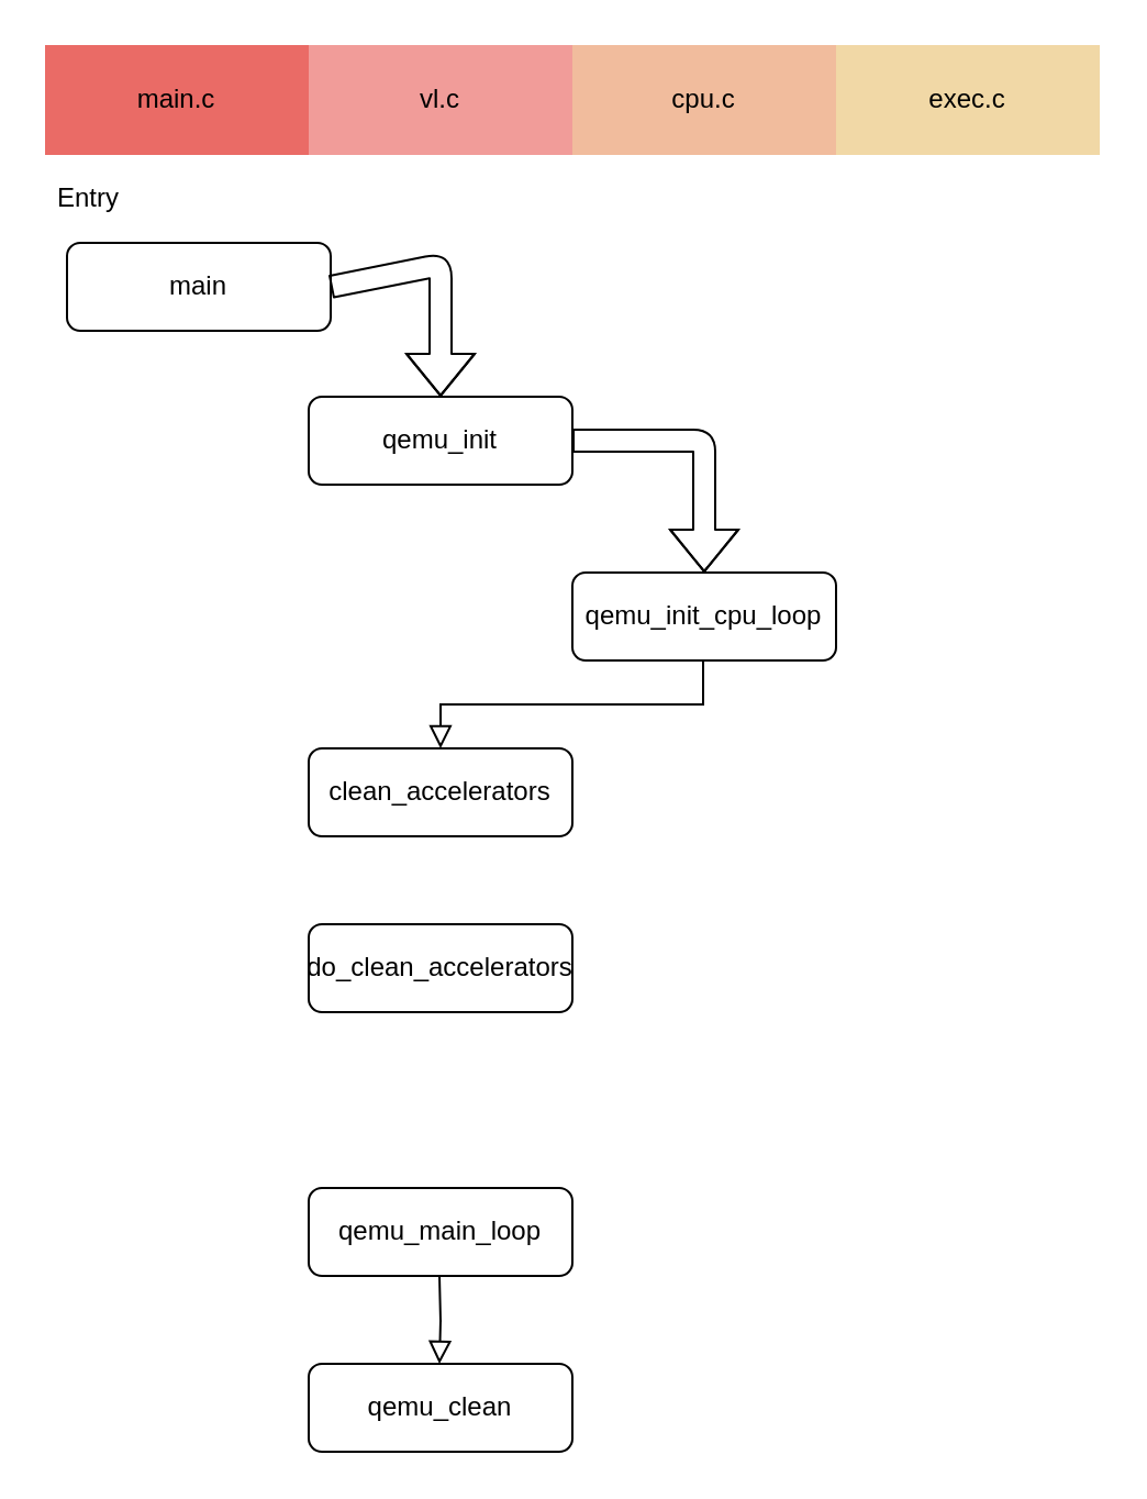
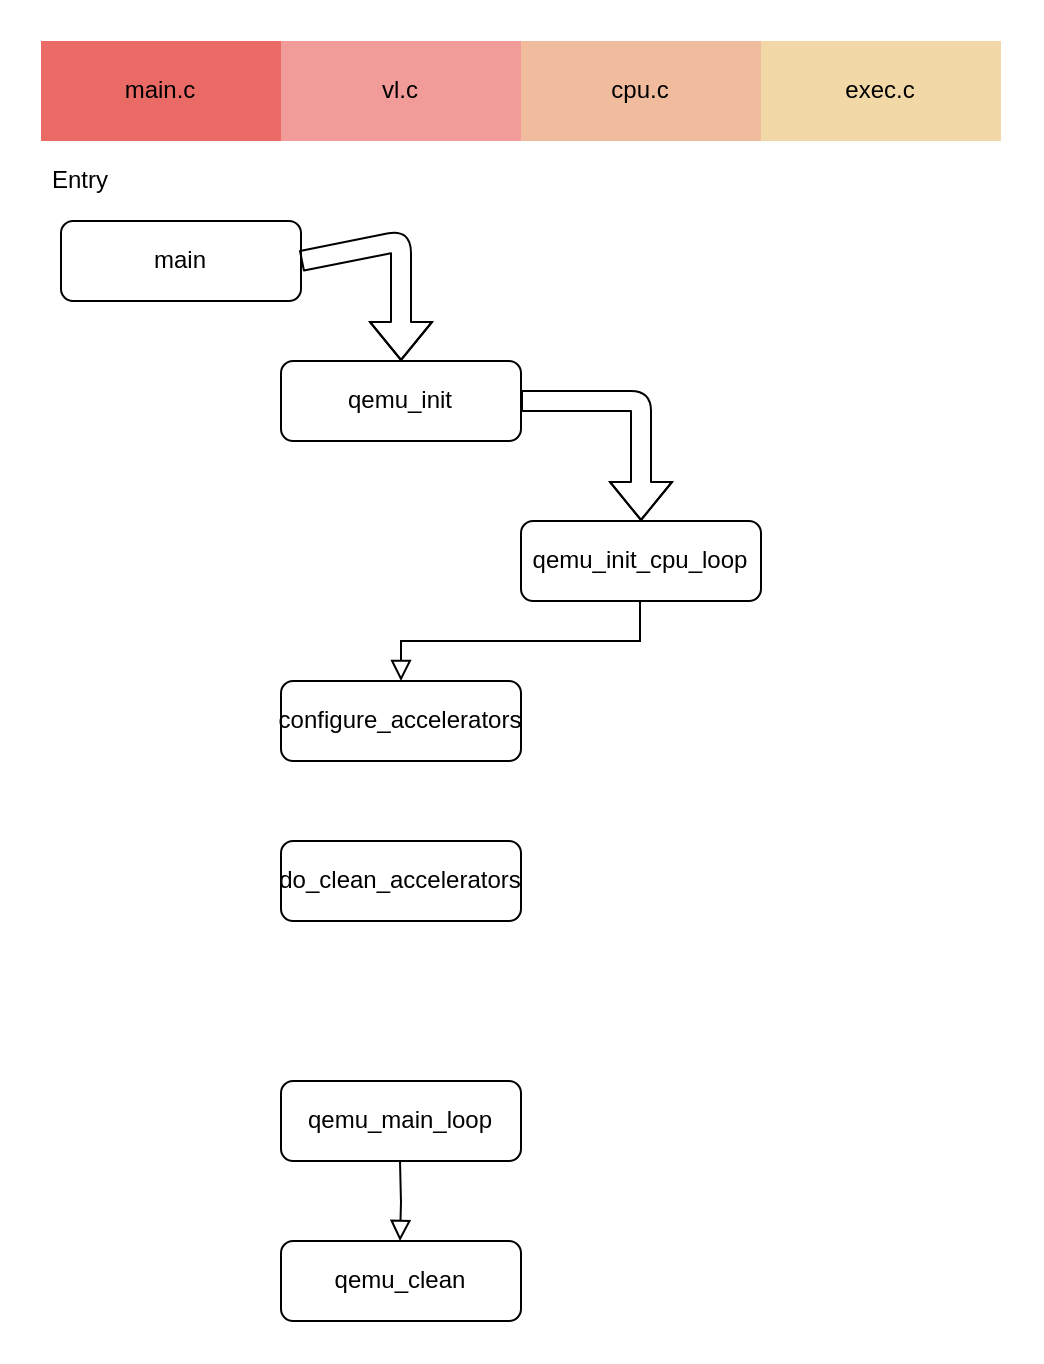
- <mxCell id="15" value="clean_accelerators" style="rounded=1;whiteSpace=wrap;html=1;" vertex="1" parent="1"><mxGeometry x="140" y="340" width="120" height="40" as="geometry" /></mxCell>
+ <mxCell id="15" value="configure_accelerators" style="rounded=1;whiteSpace=wrap;html=1;" vertex="1" parent="1"><mxGeometry x="140" y="340" width="120" height="40" as="geometry" /></mxCell>
